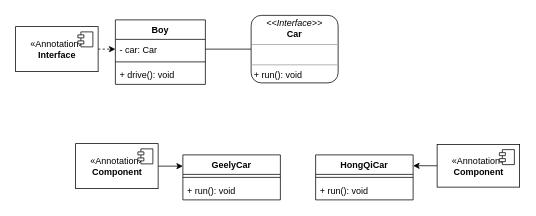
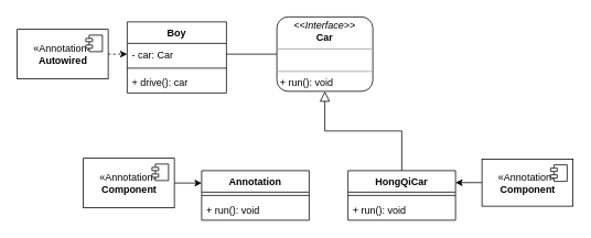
- <mxCell id="22" value="«Annotation»&lt;br&gt;&lt;b&gt;Interface&lt;/b&gt;" style="html=1;dropTarget=0;" vertex="1" parent="1"><mxGeometry x="20" y="35" width="110" height="60" as="geometry" /></mxCell>
+ <mxCell id="22" value="«Annotation»&lt;br&gt;&lt;b&gt;Autowired&lt;/b&gt;" style="html=1;dropTarget=0;" vertex="1" parent="1"><mxGeometry x="20" y="35" width="110" height="60" as="geometry" /></mxCell>
- <mxCell id="5" value="+ drive(): void" style="text;strokeColor=none;fillColor=none;align=left;verticalAlign=top;spacingLeft=4;spacingRight=4;overflow=hidden;rotatable=0;points=[[0,0.5],[1,0.5]];portConstraint=eastwest;" vertex="1" parent="2"><mxGeometry y="60" width="120" height="26" as="geometry" /></mxCell>
+ <mxCell id="5" value="+ drive(): car" style="text;strokeColor=none;fillColor=none;align=left;verticalAlign=top;spacingLeft=4;spacingRight=4;overflow=hidden;rotatable=0;points=[[0,0.5],[1,0.5]];portConstraint=eastwest;" vertex="1" parent="2"><mxGeometry y="60" width="120" height="26" as="geometry" /></mxCell>
+ <mxCell id="11" style="edgeStyle=orthogonalEdgeStyle;rounded=0;orthogonalLoop=1;jettySize=auto;html=1;exitX=0.5;exitY=0;exitDx=0;exitDy=0;entryX=0.5;entryY=1;entryDx=0;entryDy=0;shadow=0;strokeWidth=1;endFill=0;endArrow=block;endSize=10;startFill=1;arcSize=20;" edge="1" parent="1" source="12" target="7"><mxGeometry relative="1" as="geometry"><mxPoint x="460" y="126" as="targetPoint" /></mxGeometry></mxCell>
- <mxCell id="8" value="GeelyCar" style="swimlane;fontStyle=1;align=center;verticalAlign=top;childLayout=stackLayout;horizontal=1;startSize=26;horizontalStack=0;resizeParent=1;resizeParentMax=0;resizeLast=0;collapsible=1;marginBottom=0;" vertex="1" parent="1"><mxGeometry x="243" y="206" width="130" height="60" as="geometry" /></mxCell>
+ <mxCell id="8" value="Annotation" style="swimlane;fontStyle=1;align=center;verticalAlign=top;childLayout=stackLayout;horizontal=1;startSize=26;horizontalStack=0;resizeParent=1;resizeParentMax=0;resizeLast=0;collapsible=1;marginBottom=0;" vertex="1" parent="1"><mxGeometry x="243" y="206" width="130" height="60" as="geometry" /></mxCell>
